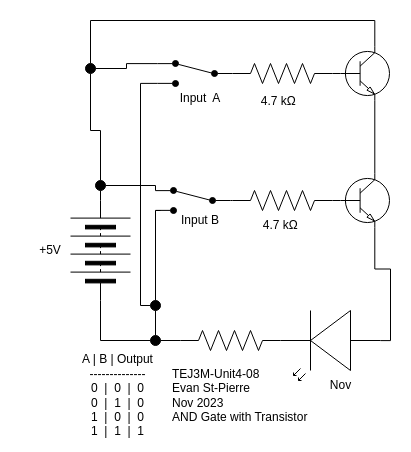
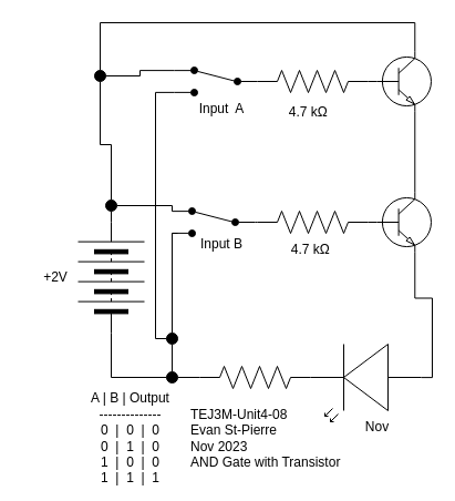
- <mxCell id="6" value="+5V" style="text;strokeColor=none;align=center;fillColor=none;html=1;verticalAlign=middle;whiteSpace=wrap;rounded=0;" parent="1" vertex="1"><mxGeometry x="20" y="235" width="60" height="30" as="geometry" /></mxCell>
+ <mxCell id="6" value="+2V" style="text;strokeColor=none;align=center;fillColor=none;html=1;verticalAlign=middle;whiteSpace=wrap;rounded=0;" parent="1" vertex="1"><mxGeometry x="20" y="235" width="60" height="30" as="geometry" /></mxCell>
